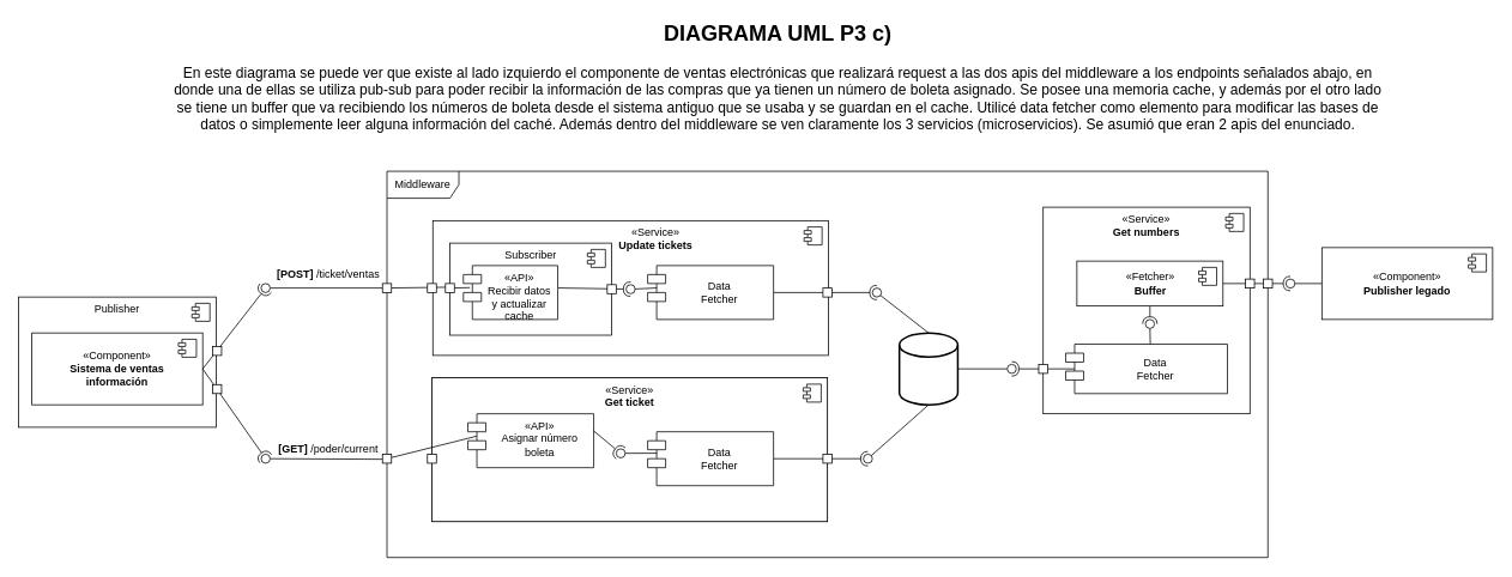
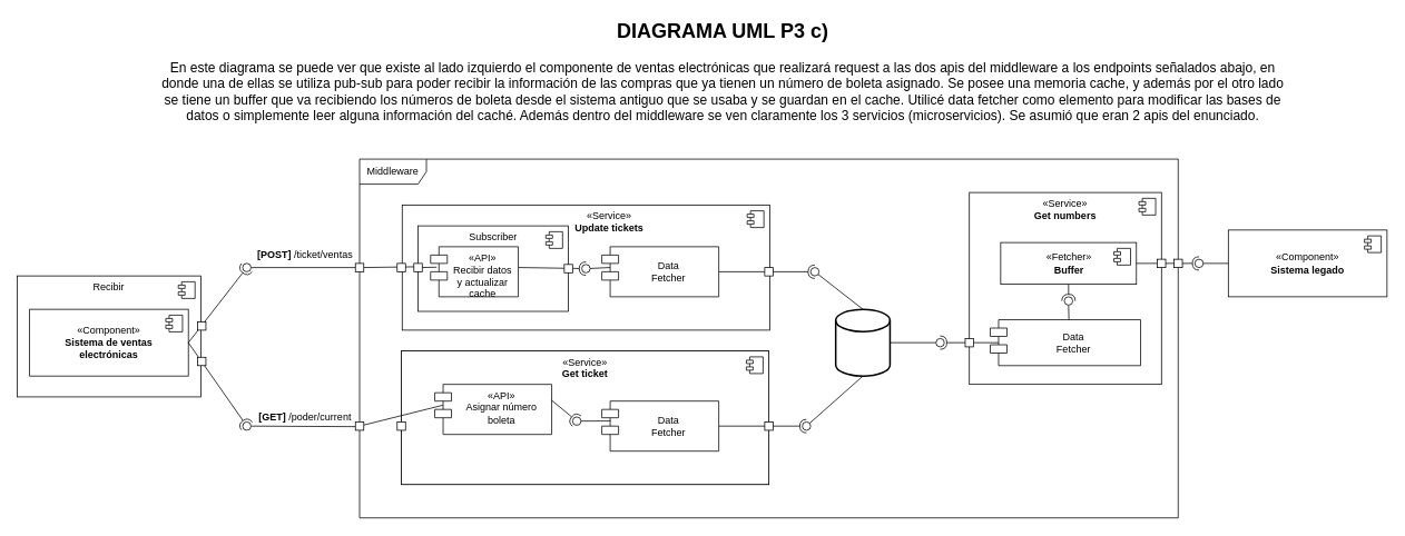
- <mxCell id="59" value="«Component»&lt;br&gt;&lt;b&gt;Publisher legado&lt;/b&gt;" style="html=1;dropTarget=0;whiteSpace=wrap;" vertex="1" parent="1"><mxGeometry x="1470" y="275" width="190" height="80" as="geometry" /></mxCell>
+ <mxCell id="59" value="«Component»&lt;br&gt;&lt;b&gt;Sistema legado&lt;/b&gt;" style="html=1;dropTarget=0;whiteSpace=wrap;" vertex="1" parent="1"><mxGeometry x="1470" y="275" width="190" height="80" as="geometry" /></mxCell>
- <mxCell id="6" value="Publisher" style="html=1;dropTarget=0;whiteSpace=wrap;verticalAlign=top;" vertex="1" parent="1"><mxGeometry x="20" y="330" width="220" height="145" as="geometry" /></mxCell>
+ <mxCell id="6" value="Recibir" style="html=1;dropTarget=0;whiteSpace=wrap;verticalAlign=top;" vertex="1" parent="1"><mxGeometry x="20" y="330" width="220" height="145" as="geometry" /></mxCell>
- <mxCell id="18" value="«Component»&lt;br&gt;&lt;b&gt;Sistema de ventas &lt;br&gt;información&lt;/b&gt;" style="html=1;dropTarget=0;whiteSpace=wrap;" parent="1" vertex="1"><mxGeometry x="35" y="370" width="190" height="80" as="geometry" /></mxCell>
+ <mxCell id="18" value="«Component»&lt;br&gt;&lt;b&gt;Sistema de ventas &lt;br&gt;electrónicas&lt;/b&gt;" style="html=1;dropTarget=0;whiteSpace=wrap;" parent="1" vertex="1"><mxGeometry x="35" y="370" width="190" height="80" as="geometry" /></mxCell>
